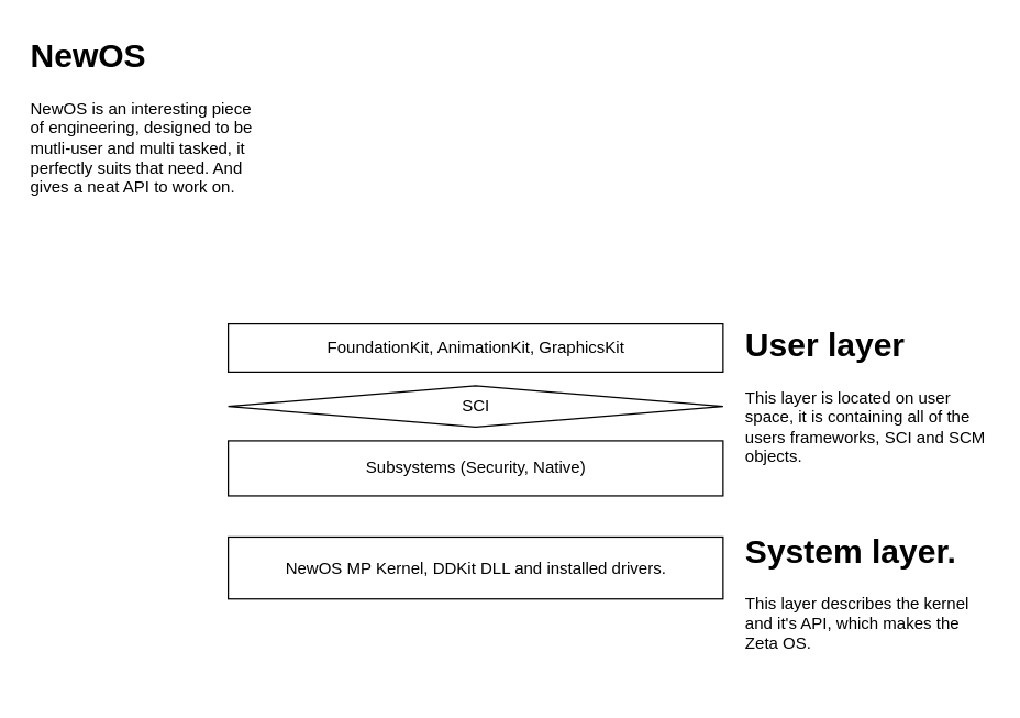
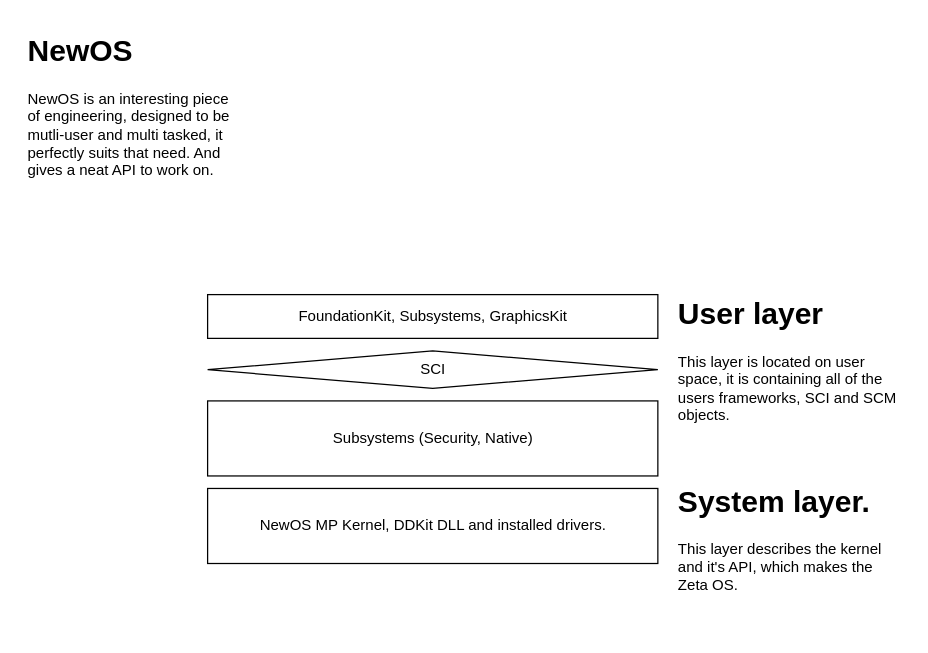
- <mxCell id="3" value="FoundationKit, AnimationKit, GraphicsKit" style="rounded=0;whiteSpace=wrap;html=1;" parent="1" vertex="1"><mxGeometry x="165.5" y="235" width="360" height="35" as="geometry" /></mxCell>
+ <mxCell id="3" value="FoundationKit, Subsystems, GraphicsKit" style="rounded=0;whiteSpace=wrap;html=1;" parent="1" vertex="1"><mxGeometry x="165.5" y="235" width="360" height="35" as="geometry" /></mxCell>
- <mxCell id="8" value="Subsystems (Security, Native)" style="rounded=0;whiteSpace=wrap;html=1;" vertex="1" parent="1"><mxGeometry x="165.5" y="320" width="360" height="40" as="geometry" /></mxCell>
+ <mxCell id="8" value="Subsystems (Security, Native)" style="rounded=0;whiteSpace=wrap;html=1;" vertex="1" parent="1"><mxGeometry x="165.5" y="320" width="360" height="60" as="geometry" /></mxCell>
- <mxCell id="5" value="NewOS MP Kernel, DDKit&amp;nbsp;DLL and installed drivers." style="rounded=0;whiteSpace=wrap;html=1;" parent="1" vertex="1"><mxGeometry x="165.5" y="390" width="360" height="45" as="geometry" /></mxCell>
+ <mxCell id="5" value="NewOS MP Kernel, DDKit&amp;nbsp;DLL and installed drivers." style="rounded=0;whiteSpace=wrap;html=1;" parent="1" vertex="1"><mxGeometry x="165.5" y="390" width="360" height="60" as="geometry" /></mxCell>
